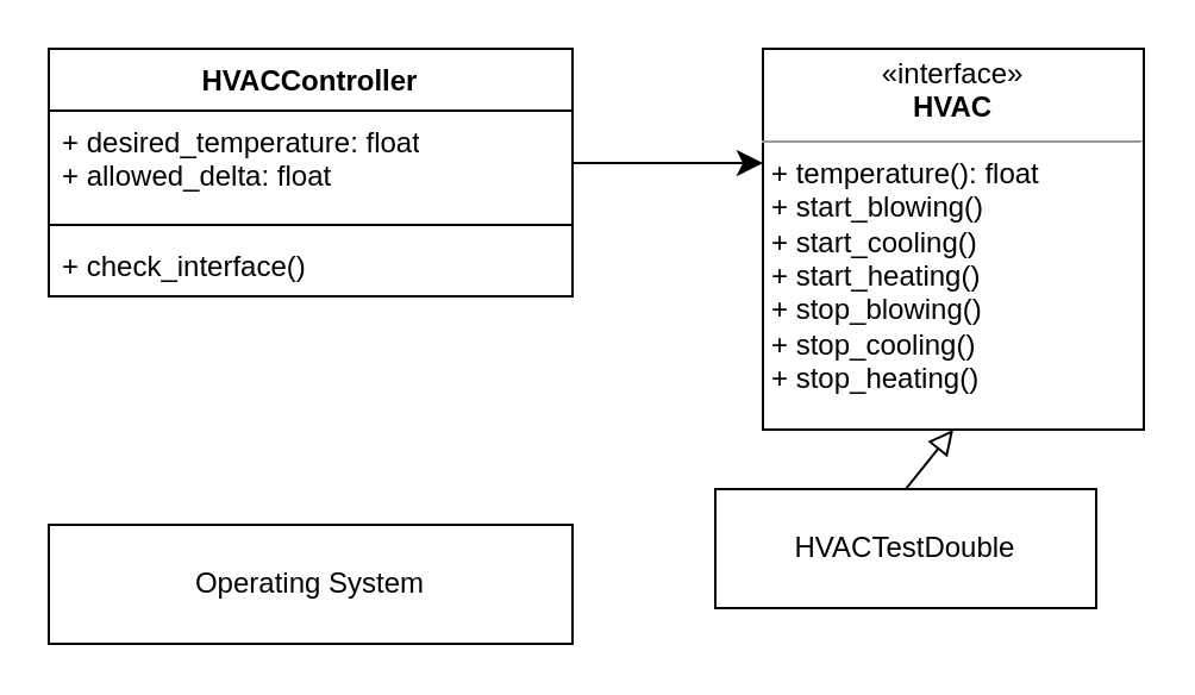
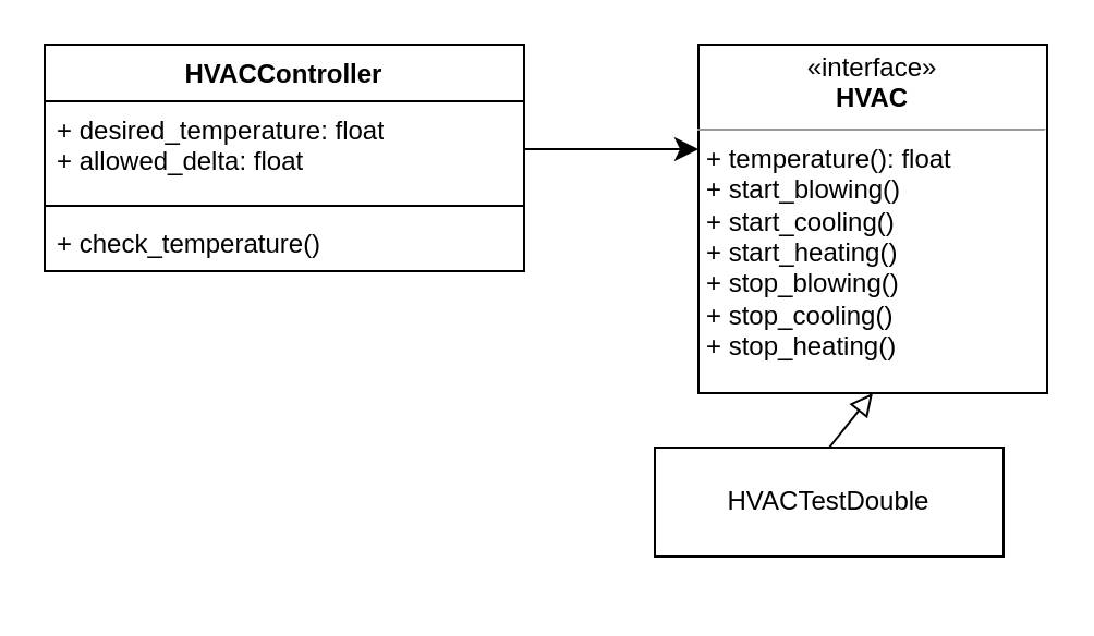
- <mxCell id="8" value="+ check_interface()" style="text;strokeColor=none;fillColor=none;align=left;verticalAlign=top;spacingLeft=4;spacingRight=4;overflow=hidden;rotatable=0;points=[[0,0.5],[1,0.5]];portConstraint=eastwest;whiteSpace=wrap;html=1;" vertex="1" parent="5"><mxGeometry y="78" width="220" height="26" as="geometry" /></mxCell>
+ <mxCell id="8" value="+ check_temperature()" style="text;strokeColor=none;fillColor=none;align=left;verticalAlign=top;spacingLeft=4;spacingRight=4;overflow=hidden;rotatable=0;points=[[0,0.5],[1,0.5]];portConstraint=eastwest;whiteSpace=wrap;html=1;" vertex="1" parent="5"><mxGeometry y="78" width="220" height="26" as="geometry" /></mxCell>
- <mxCell id="10" value="Operating System" style="html=1;whiteSpace=wrap;" vertex="1" parent="1"><mxGeometry x="20" y="220" width="220" height="50" as="geometry" /></mxCell>
